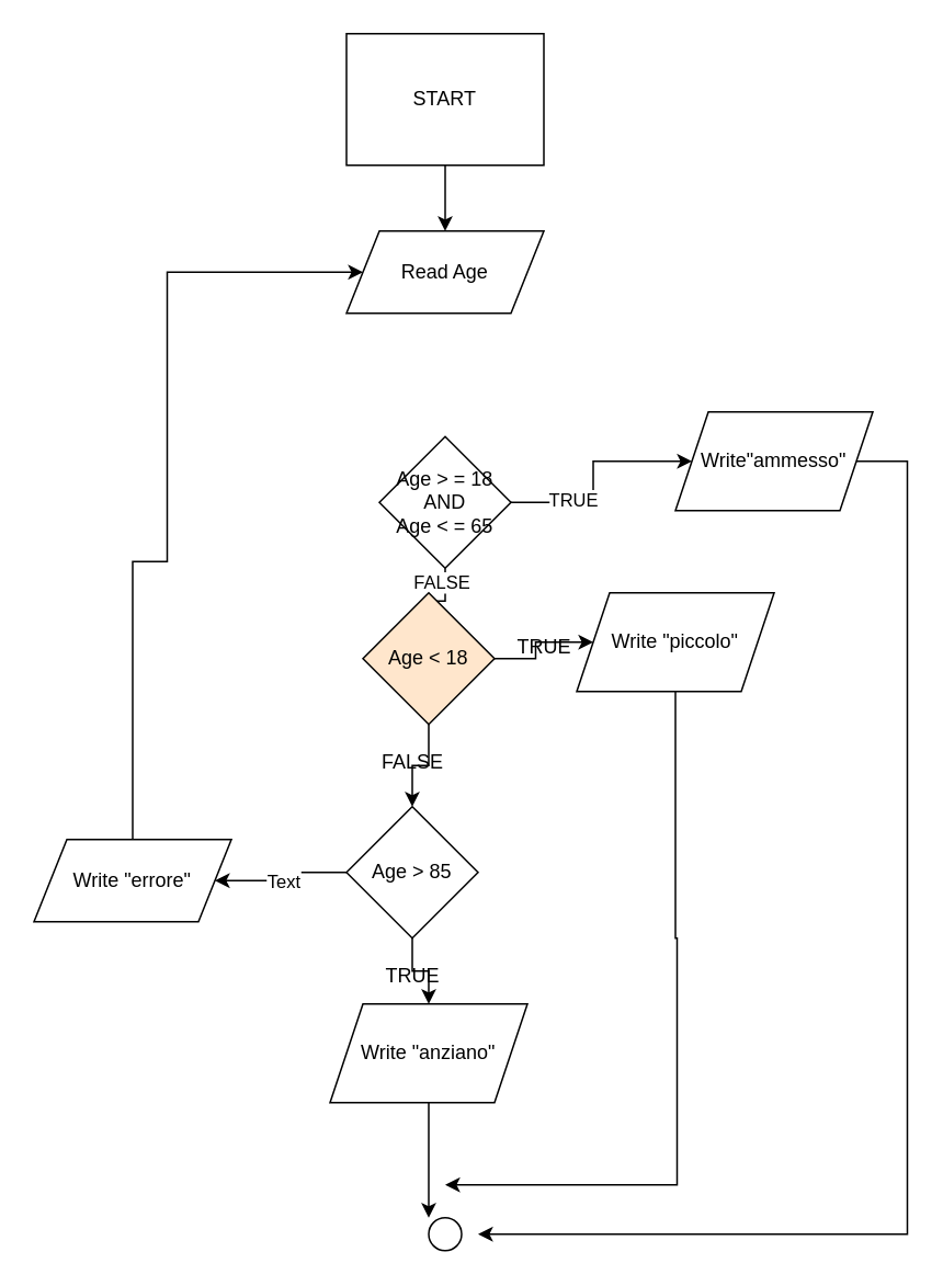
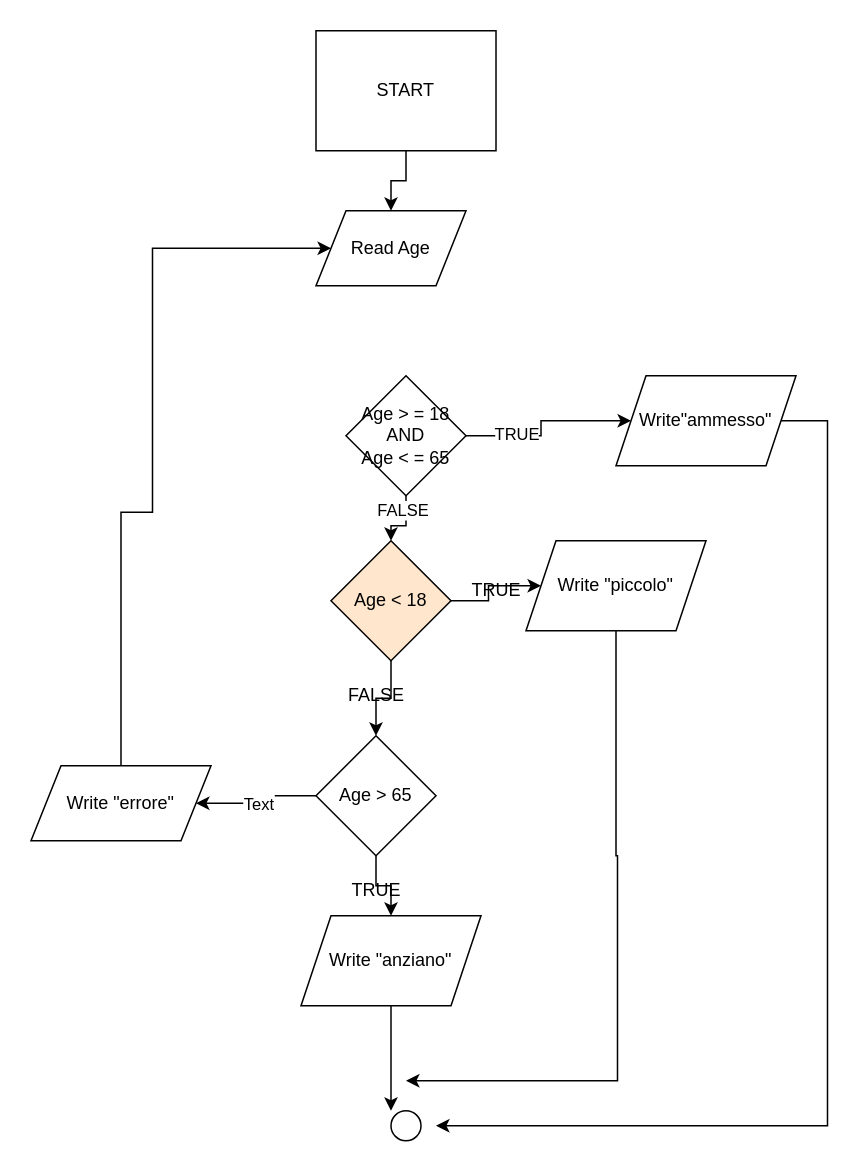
- <mxCell id="4" value="Read Age" style="shape=parallelogram;perimeter=parallelogramPerimeter;whiteSpace=wrap;html=1;fixedSize=1;" vertex="1" parent="1"><mxGeometry x="210" y="140" width="120" height="50" as="geometry" /></mxCell>
+ <mxCell id="4" value="Read Age" style="shape=parallelogram;perimeter=parallelogramPerimeter;whiteSpace=wrap;html=1;fixedSize=1;" vertex="1" parent="1"><mxGeometry x="210" y="140" width="100" height="50" as="geometry" /></mxCell>
- <mxCell id="9" value="&lt;div&gt;Age &amp;gt; = 18&lt;/div&gt;&lt;div&gt;AND&lt;/div&gt;&lt;div&gt;Age &amp;lt; = 65&lt;br&gt;&lt;/div&gt;" style="rhombus;whiteSpace=wrap;html=1;" vertex="1" parent="1"><mxGeometry x="230" y="265" width="80" height="80" as="geometry" /></mxCell>
+ <mxCell id="9" value="&lt;div&gt;Age &amp;gt; = 18&lt;/div&gt;&lt;div&gt;AND&lt;/div&gt;&lt;div&gt;Age &amp;lt; = 65&lt;br&gt;&lt;/div&gt;" style="rhombus;whiteSpace=wrap;html=1;" vertex="1" parent="1"><mxGeometry x="230" y="250" width="80" height="80" as="geometry" /></mxCell>
- <mxCell id="21" value="Age &amp;gt; 85" style="rhombus;whiteSpace=wrap;html=1;" vertex="1" parent="1"><mxGeometry x="210" y="490" width="80" height="80" as="geometry" /></mxCell>
+ <mxCell id="21" value="Age &amp;gt; 65" style="rhombus;whiteSpace=wrap;html=1;" vertex="1" parent="1"><mxGeometry x="210" y="490" width="80" height="80" as="geometry" /></mxCell>
